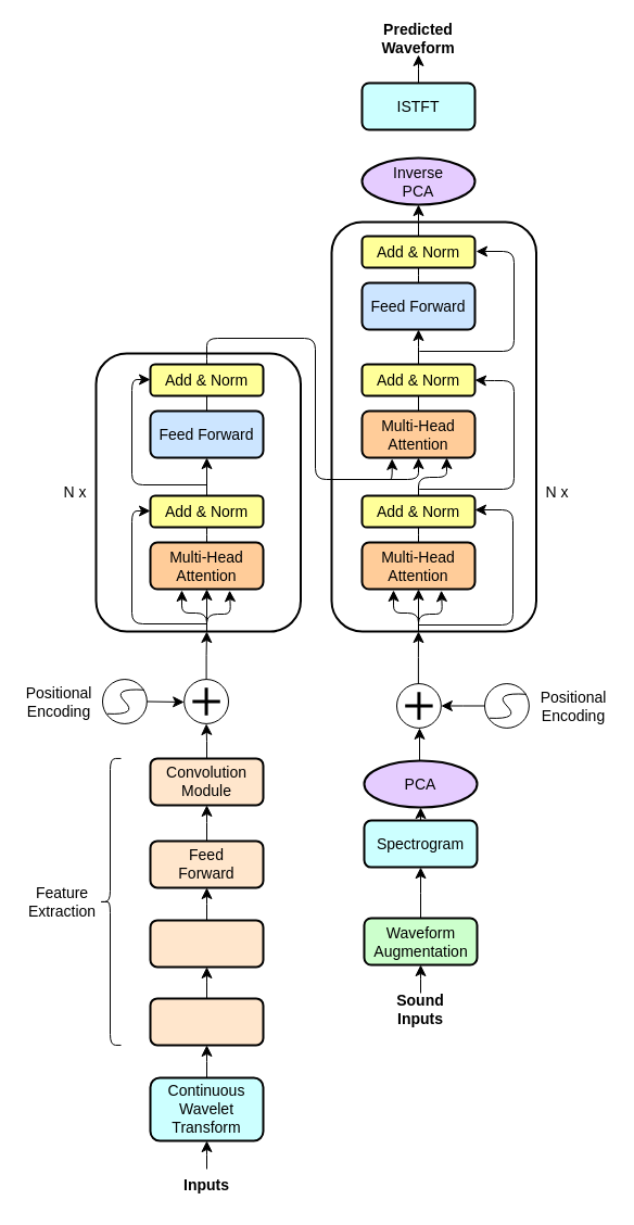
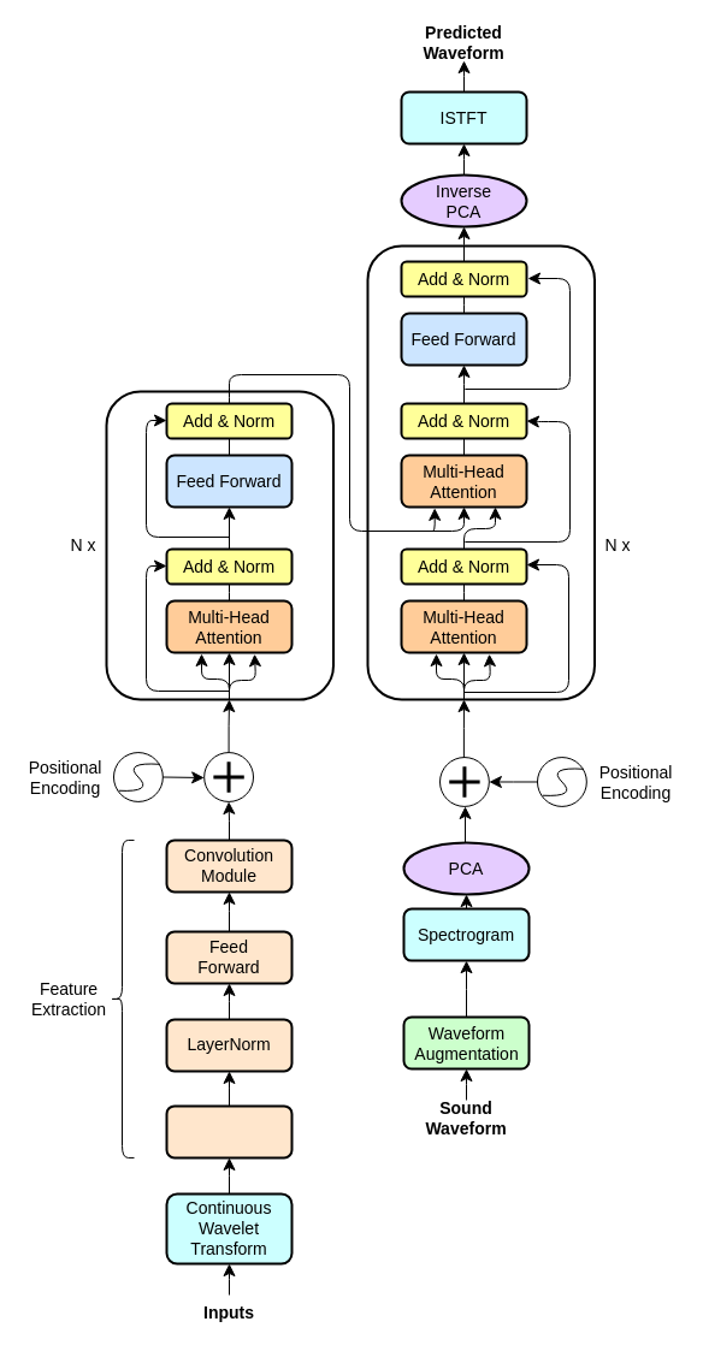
+ <mxCell id="82" value="" style="edgeStyle=elbowEdgeStyle;elbow=horizontal;endArrow=classic;html=1;curved=0;rounded=0;endSize=8;startSize=8;exitX=0.5;exitY=0;exitDx=0;exitDy=0;entryX=0.5;entryY=1;entryDx=0;entryDy=0;" parent="1" source="80" target="81" edge="1"><mxGeometry width="50" height="50" relative="1" as="geometry"><mxPoint x="376" y="136" as="sourcePoint" /><mxPoint x="426" y="86" as="targetPoint" /></mxGeometry></mxCell>
+ <mxCell id="7" value="&lt;font style=&quot;font-size: 14px;&quot;&gt;LayerNorm&lt;/font&gt;" style="text;html=1;strokeColor=none;fillColor=none;align=center;verticalAlign=middle;whiteSpace=wrap;rounded=0;" parent="1" vertex="1"><mxGeometry x="160" y="853.43" width="60" height="30" as="geometry" /></mxCell>
- <mxCell id="26" value="&lt;b&gt;Sound Inputs&lt;/b&gt;" style="text;html=1;strokeColor=none;fillColor=none;align=center;verticalAlign=middle;whiteSpace=wrap;rounded=0;fontSize=14;" parent="1" vertex="1"><mxGeometry x="357" y="914" width="60" height="30" as="geometry" /></mxCell>
+ <mxCell id="26" value="&lt;b&gt;Sound Waveform&lt;/b&gt;" style="text;html=1;strokeColor=none;fillColor=none;align=center;verticalAlign=middle;whiteSpace=wrap;rounded=0;fontSize=14;" parent="1" vertex="1"><mxGeometry x="357" y="914" width="60" height="30" as="geometry" /></mxCell>
